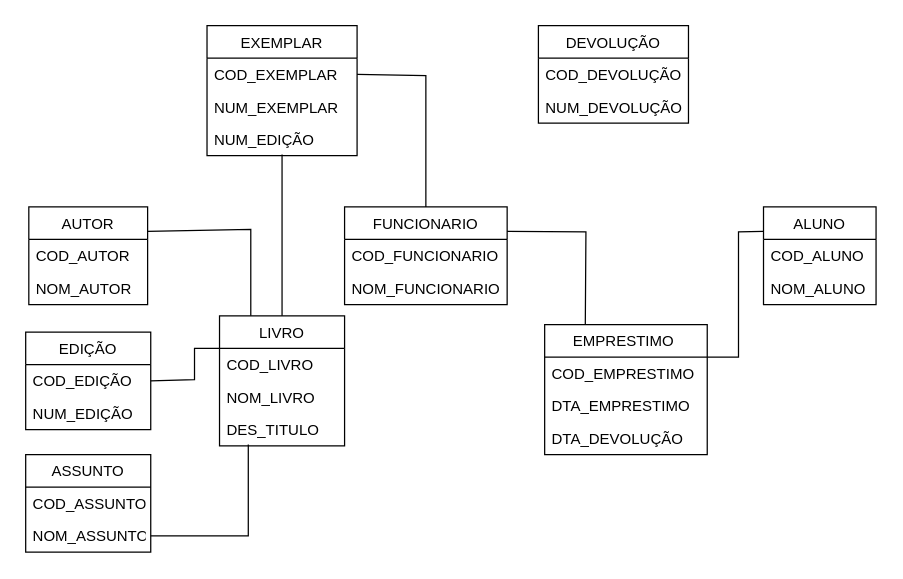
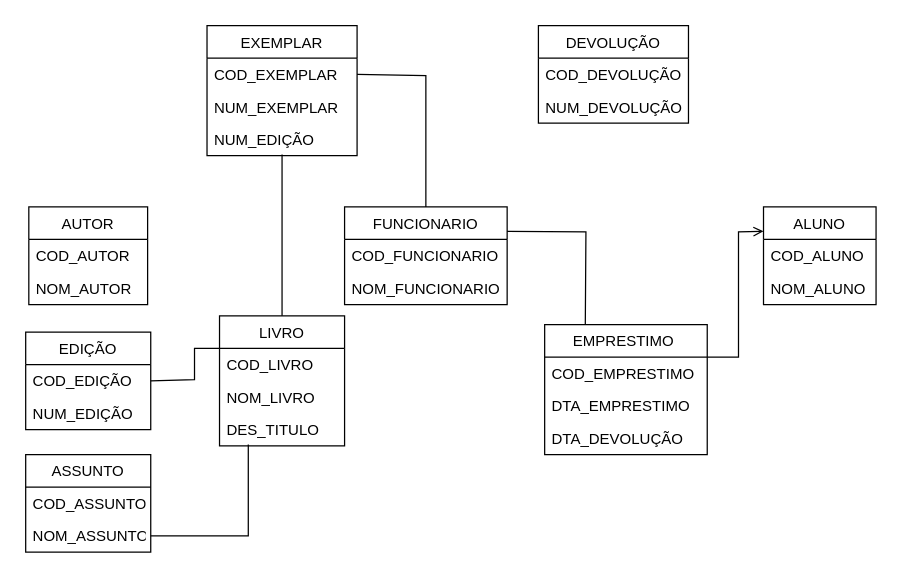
- <mxCell id="26" value="" style="endArrow=none;html=1;rounded=0;exitX=0.25;exitY=0;exitDx=0;exitDy=0;entryX=1;entryY=0.25;entryDx=0;entryDy=0;" edge="1" parent="1" source="9" target="23"><mxGeometry width="50" height="50" relative="1" as="geometry"><mxPoint x="345" y="363" as="sourcePoint" /><mxPoint x="65" y="263" as="targetPoint" /><Array as="points"><mxPoint x="200" y="183" /></Array></mxGeometry></mxCell>
- <mxCell id="34" value="" style="endArrow=none;html=1;rounded=0;entryX=0;entryY=0.25;entryDx=0;entryDy=0;exitX=1;exitY=0.25;exitDx=0;exitDy=0;" edge="1" parent="1" source="13" target="2"><mxGeometry width="50" height="50" relative="1" as="geometry"><mxPoint x="300" y="250" as="sourcePoint" /><mxPoint x="350" y="200" as="targetPoint" /><Array as="points"><mxPoint x="590" y="285" /><mxPoint x="590" y="185" /></Array></mxGeometry></mxCell>
+ <mxCell id="34" value="" style="endArrow=open;html=1;rounded=0;entryX=0;entryY=0.25;entryDx=0;entryDy=0;exitX=1;exitY=0.25;exitDx=0;exitDy=0;" edge="1" parent="1" source="13" target="2"><mxGeometry width="50" height="50" relative="1" as="geometry"><mxPoint x="300" y="250" as="sourcePoint" /><mxPoint x="350" y="200" as="targetPoint" /><Array as="points"><mxPoint x="590" y="285" /><mxPoint x="590" y="185" /></Array></mxGeometry></mxCell>
